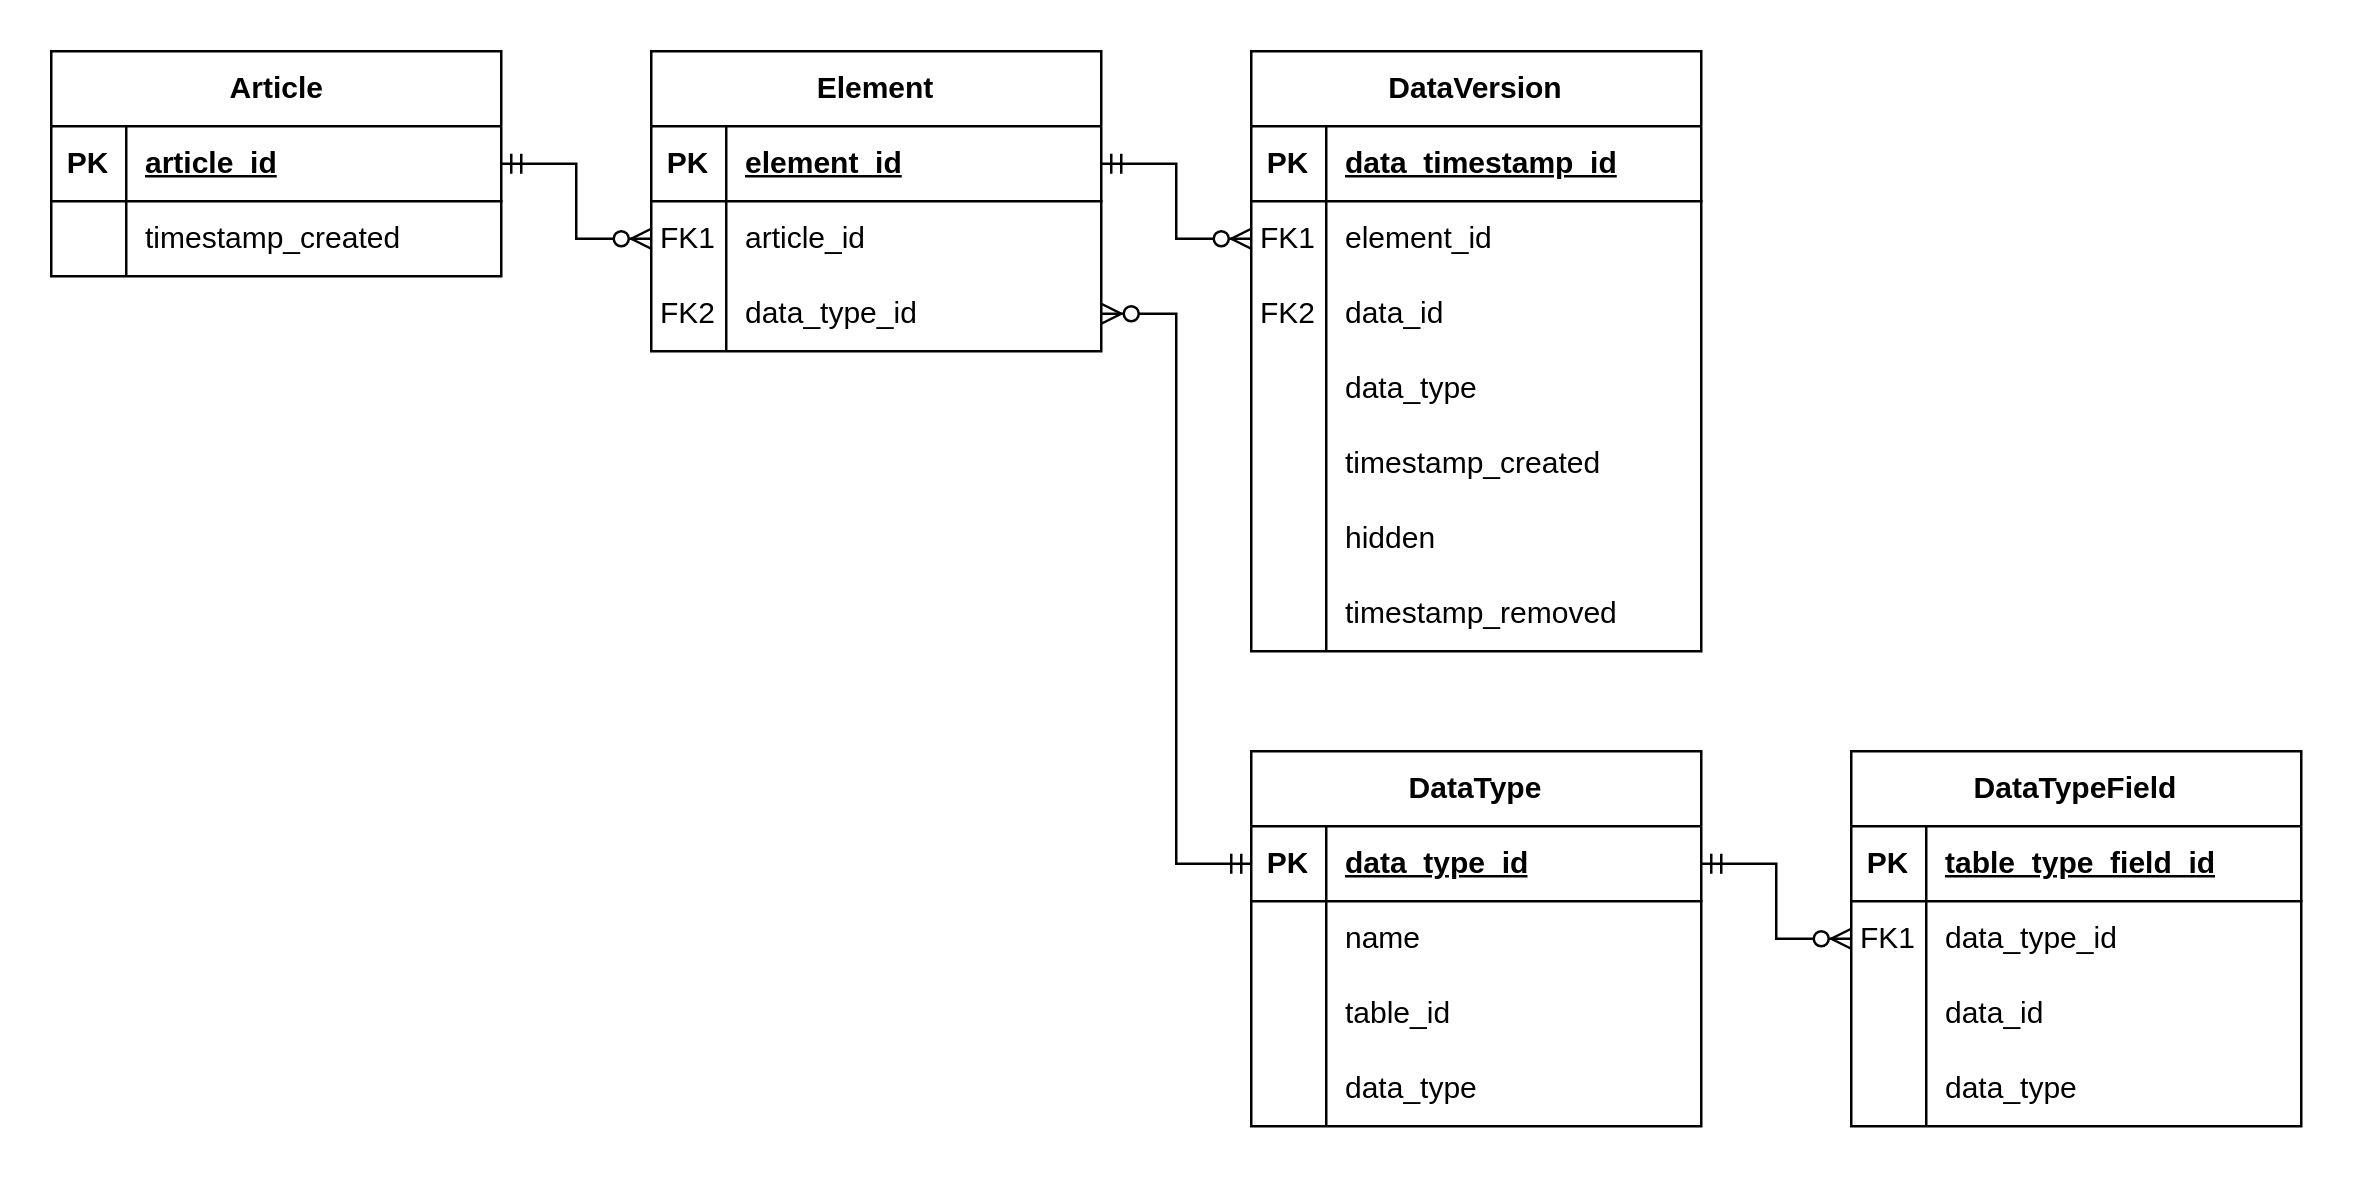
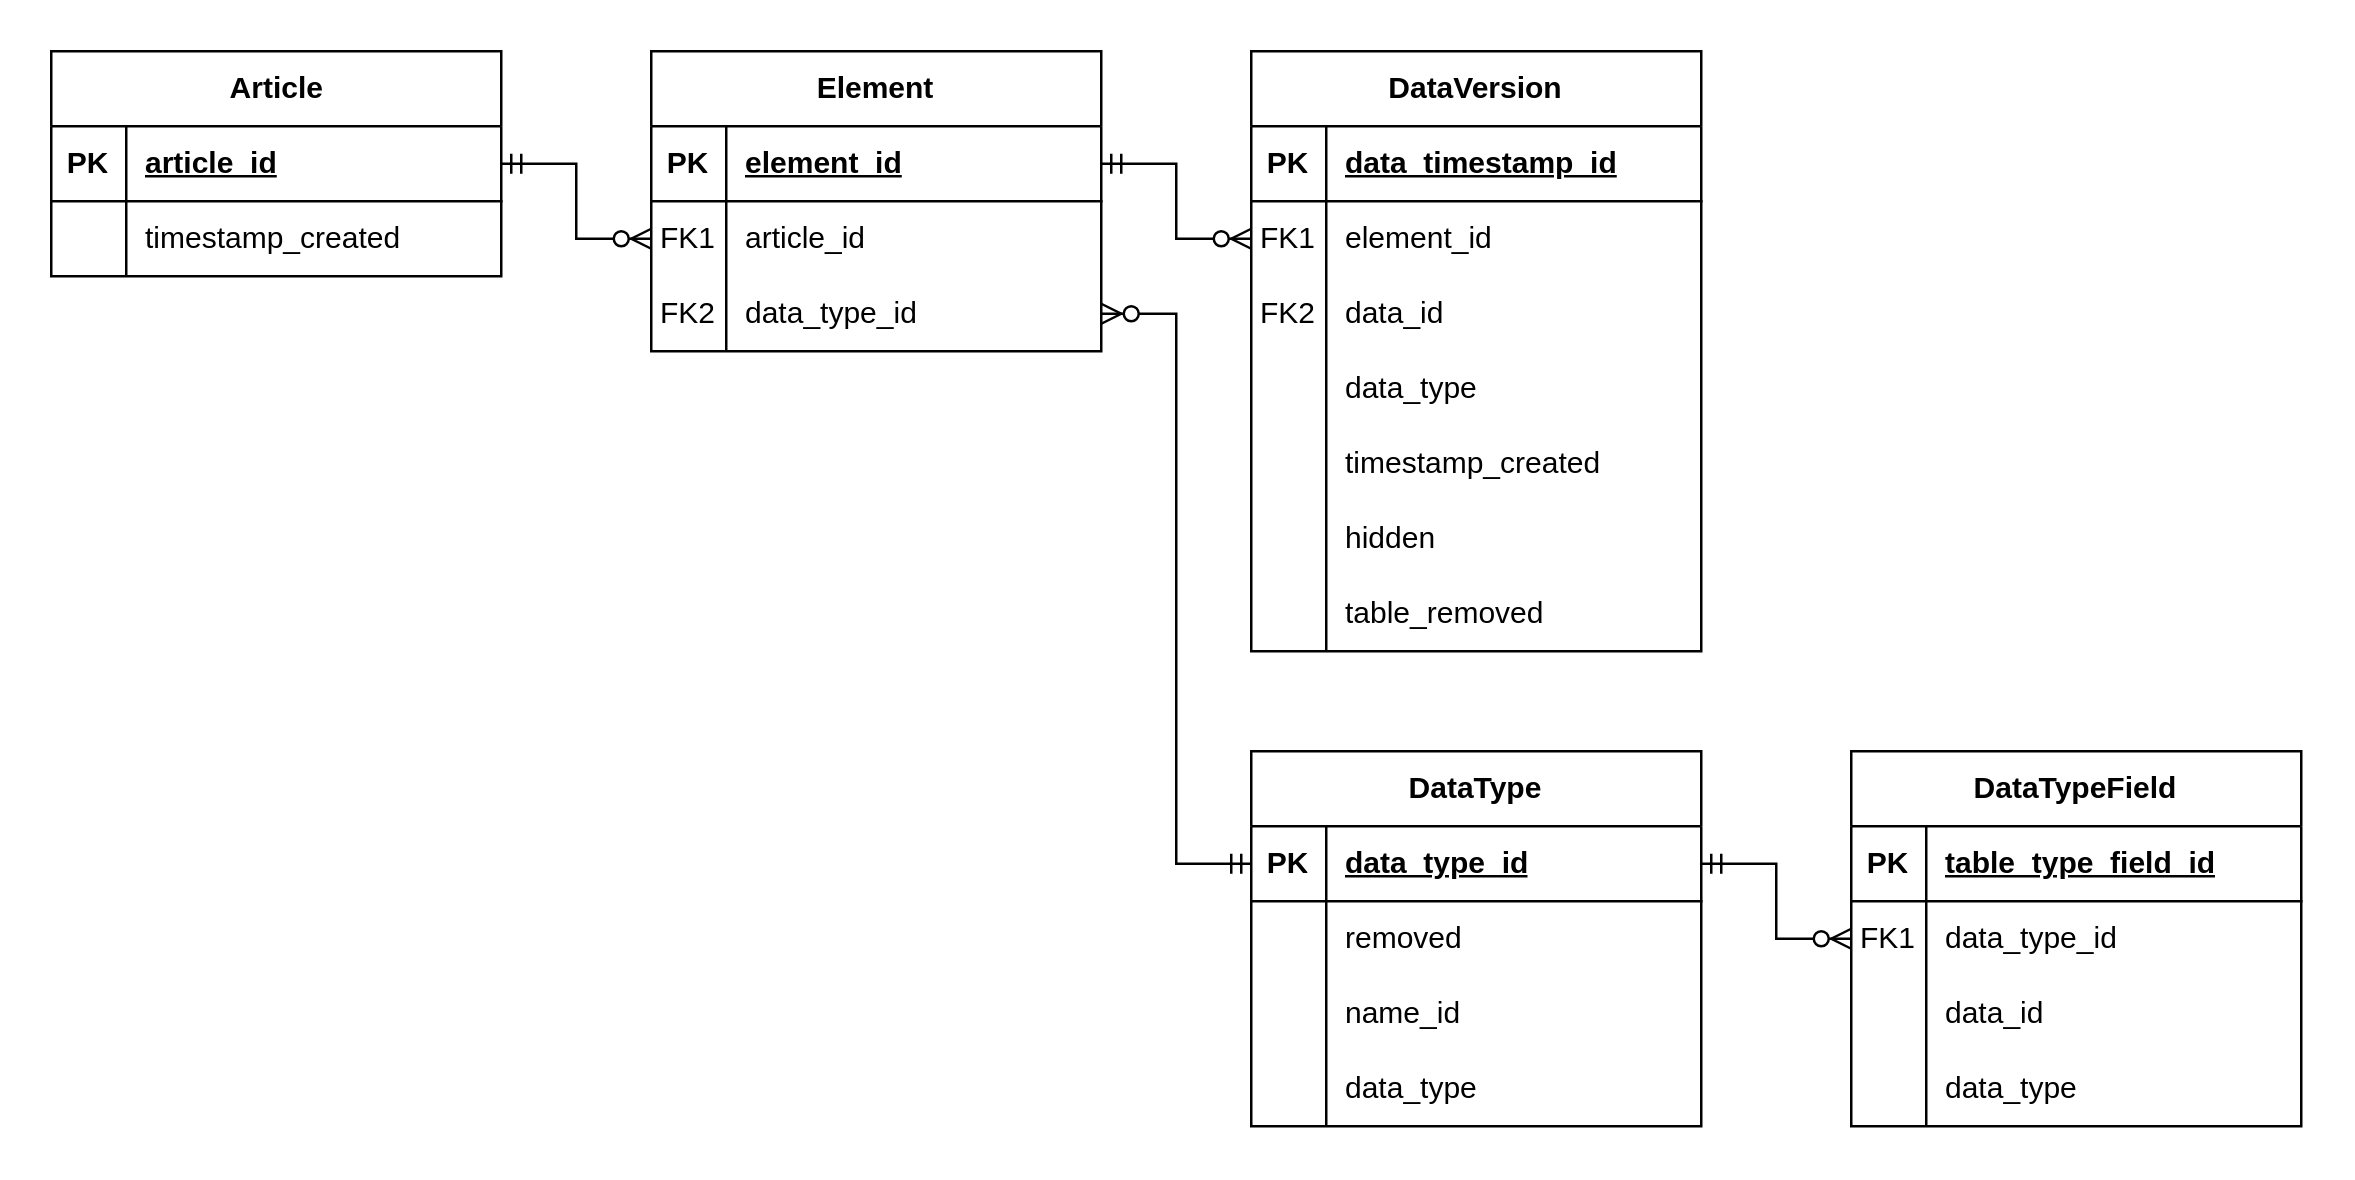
- <mxCell id="41" value="timestamp_removed" style="shape=partialRectangle;connectable=0;fillColor=none;top=0;left=0;bottom=0;right=0;align=left;spacingLeft=6;overflow=hidden;html=1;whiteSpace=wrap;" parent="39" vertex="1"><mxGeometry x="30" width="150" height="30" as="geometry"><mxRectangle width="150" height="30" as="alternateBounds" /></mxGeometry></mxCell>
+ <mxCell id="41" value="table_removed" style="shape=partialRectangle;connectable=0;fillColor=none;top=0;left=0;bottom=0;right=0;align=left;spacingLeft=6;overflow=hidden;html=1;whiteSpace=wrap;" parent="39" vertex="1"><mxGeometry x="30" width="150" height="30" as="geometry"><mxRectangle width="150" height="30" as="alternateBounds" /></mxGeometry></mxCell>
- <mxCell id="49" value="name" style="shape=partialRectangle;connectable=0;fillColor=none;top=0;left=0;bottom=0;right=0;align=left;spacingLeft=6;overflow=hidden;html=1;whiteSpace=wrap;" parent="47" vertex="1"><mxGeometry x="30" width="150" height="30" as="geometry"><mxRectangle width="150" height="30" as="alternateBounds" /></mxGeometry></mxCell>
+ <mxCell id="49" value="removed" style="shape=partialRectangle;connectable=0;fillColor=none;top=0;left=0;bottom=0;right=0;align=left;spacingLeft=6;overflow=hidden;html=1;whiteSpace=wrap;" parent="47" vertex="1"><mxGeometry x="30" width="150" height="30" as="geometry"><mxRectangle width="150" height="30" as="alternateBounds" /></mxGeometry></mxCell>
- <mxCell id="52" value="table_id" style="shape=partialRectangle;connectable=0;fillColor=none;top=0;left=0;bottom=0;right=0;align=left;spacingLeft=6;overflow=hidden;html=1;whiteSpace=wrap;" parent="50" vertex="1"><mxGeometry x="30" width="150" height="30" as="geometry"><mxRectangle width="150" height="30" as="alternateBounds" /></mxGeometry></mxCell>
+ <mxCell id="52" value="name_id" style="shape=partialRectangle;connectable=0;fillColor=none;top=0;left=0;bottom=0;right=0;align=left;spacingLeft=6;overflow=hidden;html=1;whiteSpace=wrap;" parent="50" vertex="1"><mxGeometry x="30" width="150" height="30" as="geometry"><mxRectangle width="150" height="30" as="alternateBounds" /></mxGeometry></mxCell>
